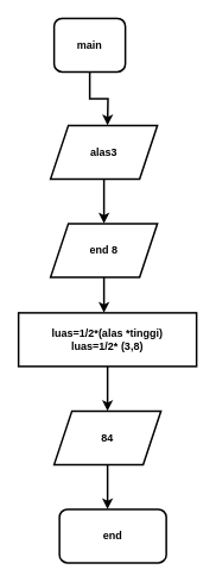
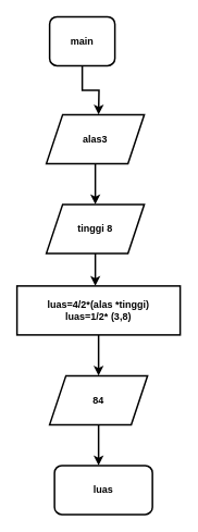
- <mxCell id="7" value="end 8" style="shape=parallelogram;perimeter=parallelogramPerimeter;whiteSpace=wrap;html=1;fixedSize=1;fontStyle=1;strokeWidth=2;" vertex="1" parent="1"><mxGeometry x="56" y="250" width="120" height="60" as="geometry" /></mxCell>
+ <mxCell id="7" value="tinggi 8" style="shape=parallelogram;perimeter=parallelogramPerimeter;whiteSpace=wrap;html=1;fixedSize=1;fontStyle=1;strokeWidth=2;" vertex="1" parent="1"><mxGeometry x="56" y="250" width="120" height="60" as="geometry" /></mxCell>
- <mxCell id="9" value="&lt;div&gt;luas=1/2*(alas *tinggi)&lt;/div&gt;&lt;div&gt;luas=1/2* (3,8)&lt;br&gt;&lt;/div&gt;" style="rounded=0;whiteSpace=wrap;html=1;fontStyle=1;strokeWidth=2;" vertex="1" parent="1"><mxGeometry x="20" y="350" width="200" height="60" as="geometry" /></mxCell>
+ <mxCell id="9" value="&lt;div&gt;luas=4/2*(alas *tinggi)&lt;/div&gt;&lt;div&gt;luas=1/2* (3,8)&lt;br&gt;&lt;/div&gt;" style="rounded=0;whiteSpace=wrap;html=1;fontStyle=1;strokeWidth=2;" vertex="1" parent="1"><mxGeometry x="20" y="350" width="200" height="60" as="geometry" /></mxCell>
- <mxCell id="12" value="end" style="rounded=1;whiteSpace=wrap;html=1;fontStyle=1;strokeWidth=2;" vertex="1" parent="1"><mxGeometry x="66" y="570" width="120" height="60" as="geometry" /></mxCell>
+ <mxCell id="12" value="luas" style="rounded=1;whiteSpace=wrap;html=1;fontStyle=1;strokeWidth=2;" vertex="1" parent="1"><mxGeometry x="66" y="570" width="120" height="60" as="geometry" /></mxCell>
